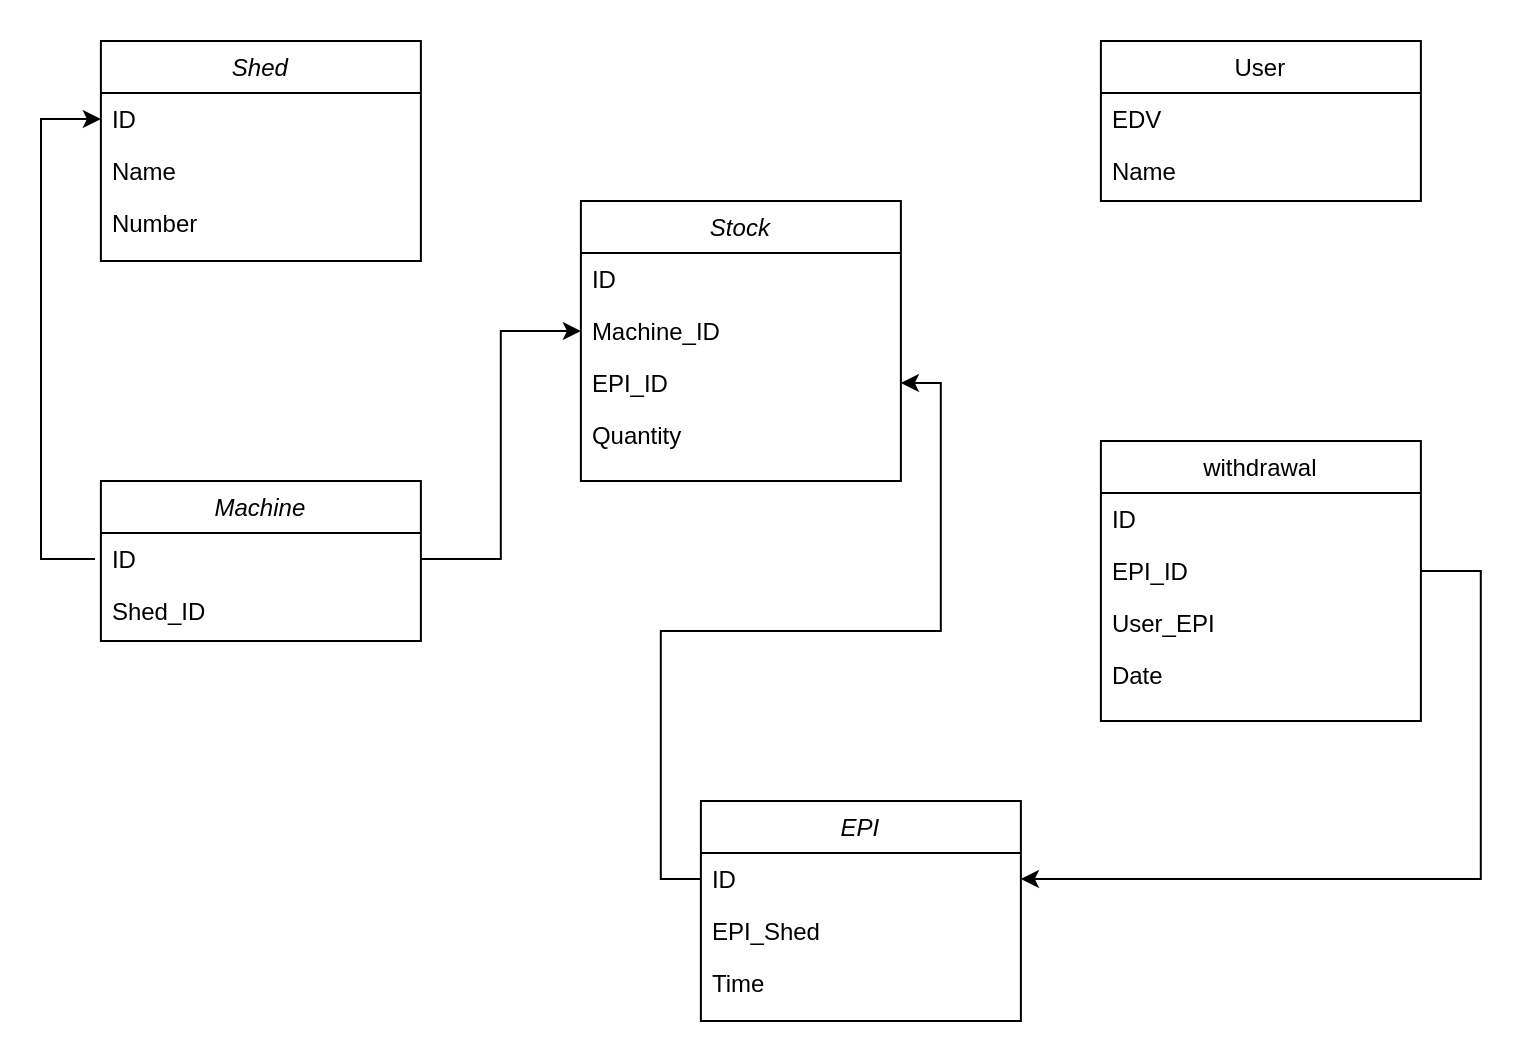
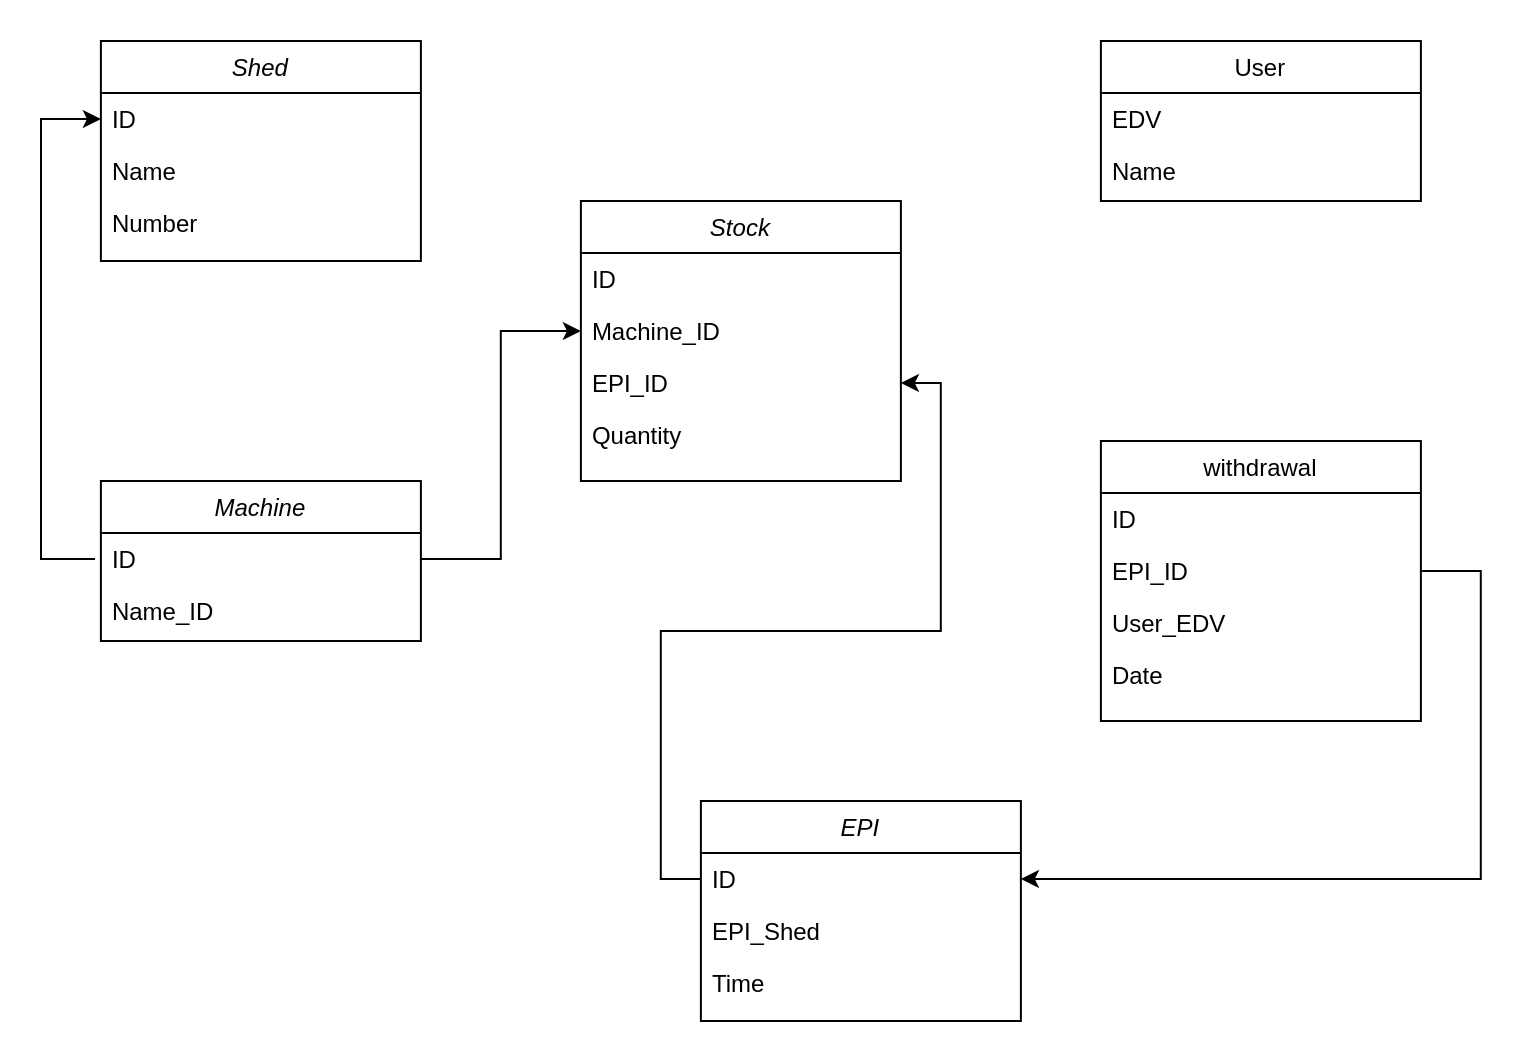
- <mxCell id="15" value="Shed_ID" style="text;align=left;verticalAlign=top;spacingLeft=4;spacingRight=4;overflow=hidden;rotatable=0;points=[[0,0.5],[1,0.5]];portConstraint=eastwest;rounded=0;shadow=0;html=0;" vertex="1" parent="13"><mxGeometry y="52" width="160" height="26" as="geometry" /></mxCell>
+ <mxCell id="15" value="Name_ID" style="text;align=left;verticalAlign=top;spacingLeft=4;spacingRight=4;overflow=hidden;rotatable=0;points=[[0,0.5],[1,0.5]];portConstraint=eastwest;rounded=0;shadow=0;html=0;" vertex="1" parent="13"><mxGeometry y="52" width="160" height="26" as="geometry" /></mxCell>
- <mxCell id="27" value="User_EPI" style="text;align=left;verticalAlign=top;spacingLeft=4;spacingRight=4;overflow=hidden;rotatable=0;points=[[0,0.5],[1,0.5]];portConstraint=eastwest;rounded=0;shadow=0;html=0;" vertex="1" parent="24"><mxGeometry y="78" width="160" height="26" as="geometry" /></mxCell>
+ <mxCell id="27" value="User_EDV" style="text;align=left;verticalAlign=top;spacingLeft=4;spacingRight=4;overflow=hidden;rotatable=0;points=[[0,0.5],[1,0.5]];portConstraint=eastwest;rounded=0;shadow=0;html=0;" vertex="1" parent="24"><mxGeometry y="78" width="160" height="26" as="geometry" /></mxCell>
